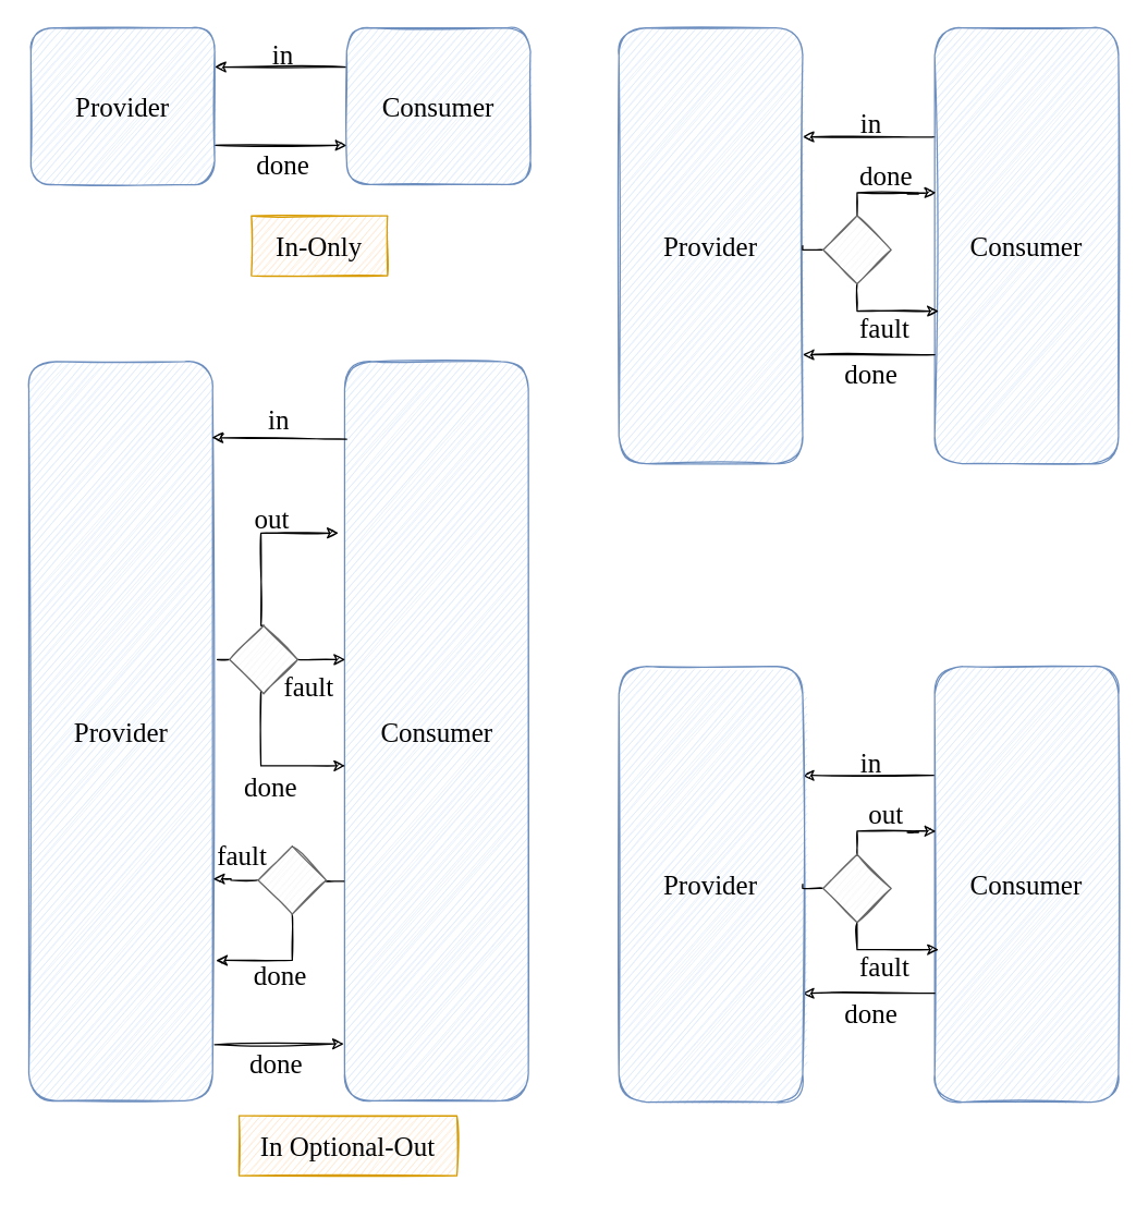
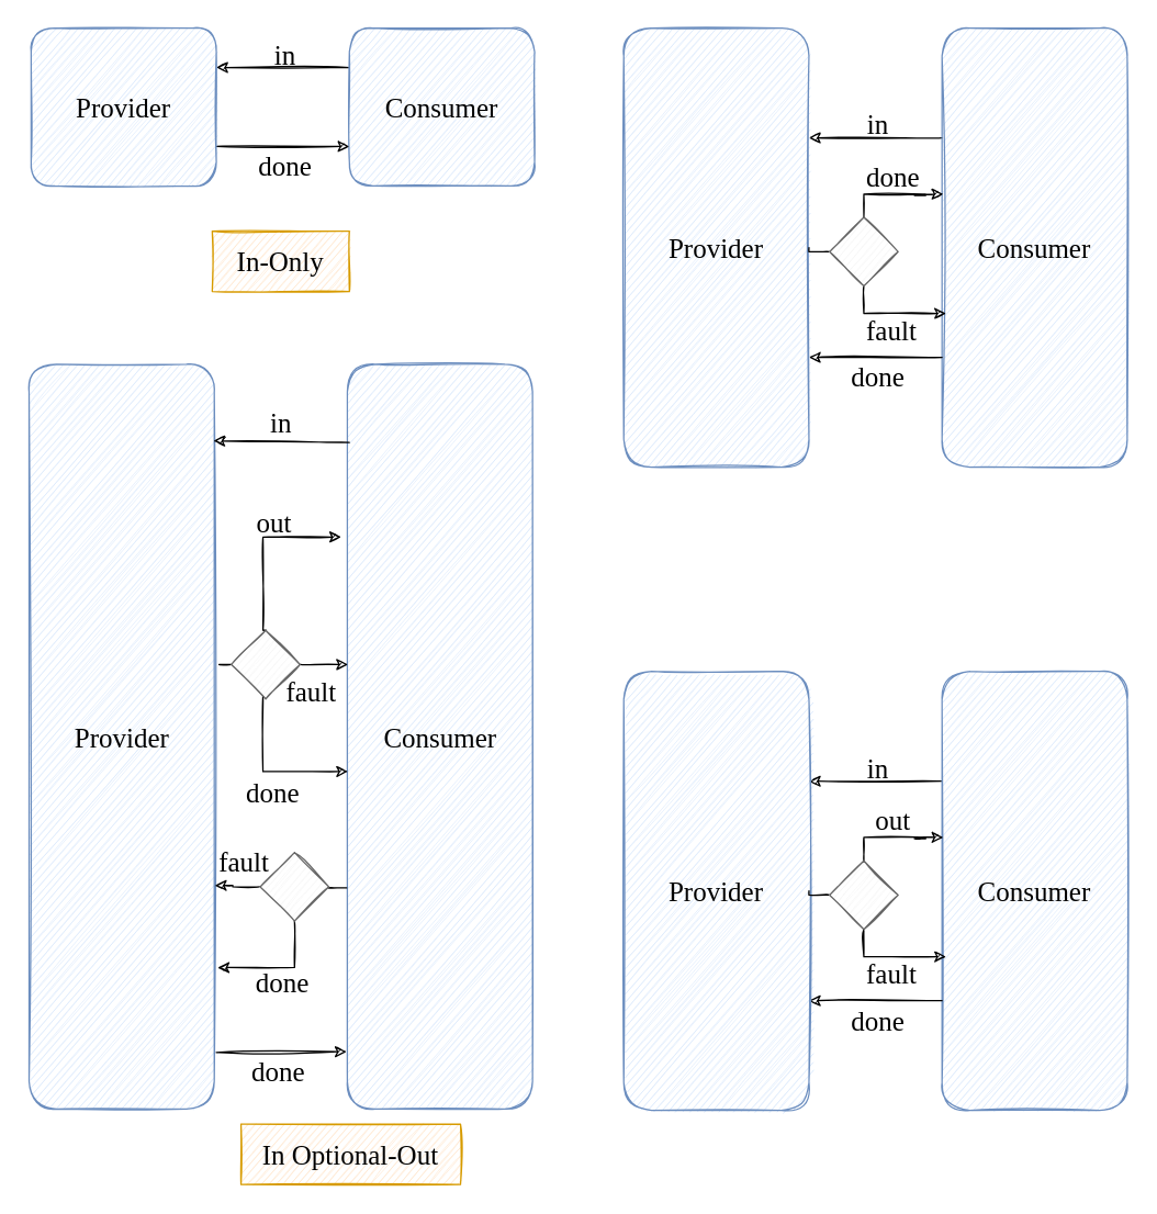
- <mxCell id="6" value="In-Only" style="text;html=1;strokeColor=#d79b00;fillColor=#ffe6cc;align=center;verticalAlign=middle;whiteSpace=wrap;rounded=0;fontFamily=Architects Daughter;fontSource=https%3A%2F%2Ffonts.googleapis.com%2Fcss%3Ffamily%3DArchitects%2BDaughter;fontSize=20;sketch=1;" vertex="1" parent="1"><mxGeometry x="184" y="158" width="100" height="44" as="geometry" /></mxCell>
+ <mxCell id="6" value="In-Only" style="text;html=1;strokeColor=#d79b00;fillColor=#ffe6cc;align=center;verticalAlign=middle;whiteSpace=wrap;rounded=0;fontFamily=Architects Daughter;fontSource=https%3A%2F%2Ffonts.googleapis.com%2Fcss%3Ffamily%3DArchitects%2BDaughter;fontSize=20;sketch=1;" vertex="1" parent="1"><mxGeometry x="154" y="168" width="100" height="44" as="geometry" /></mxCell>
